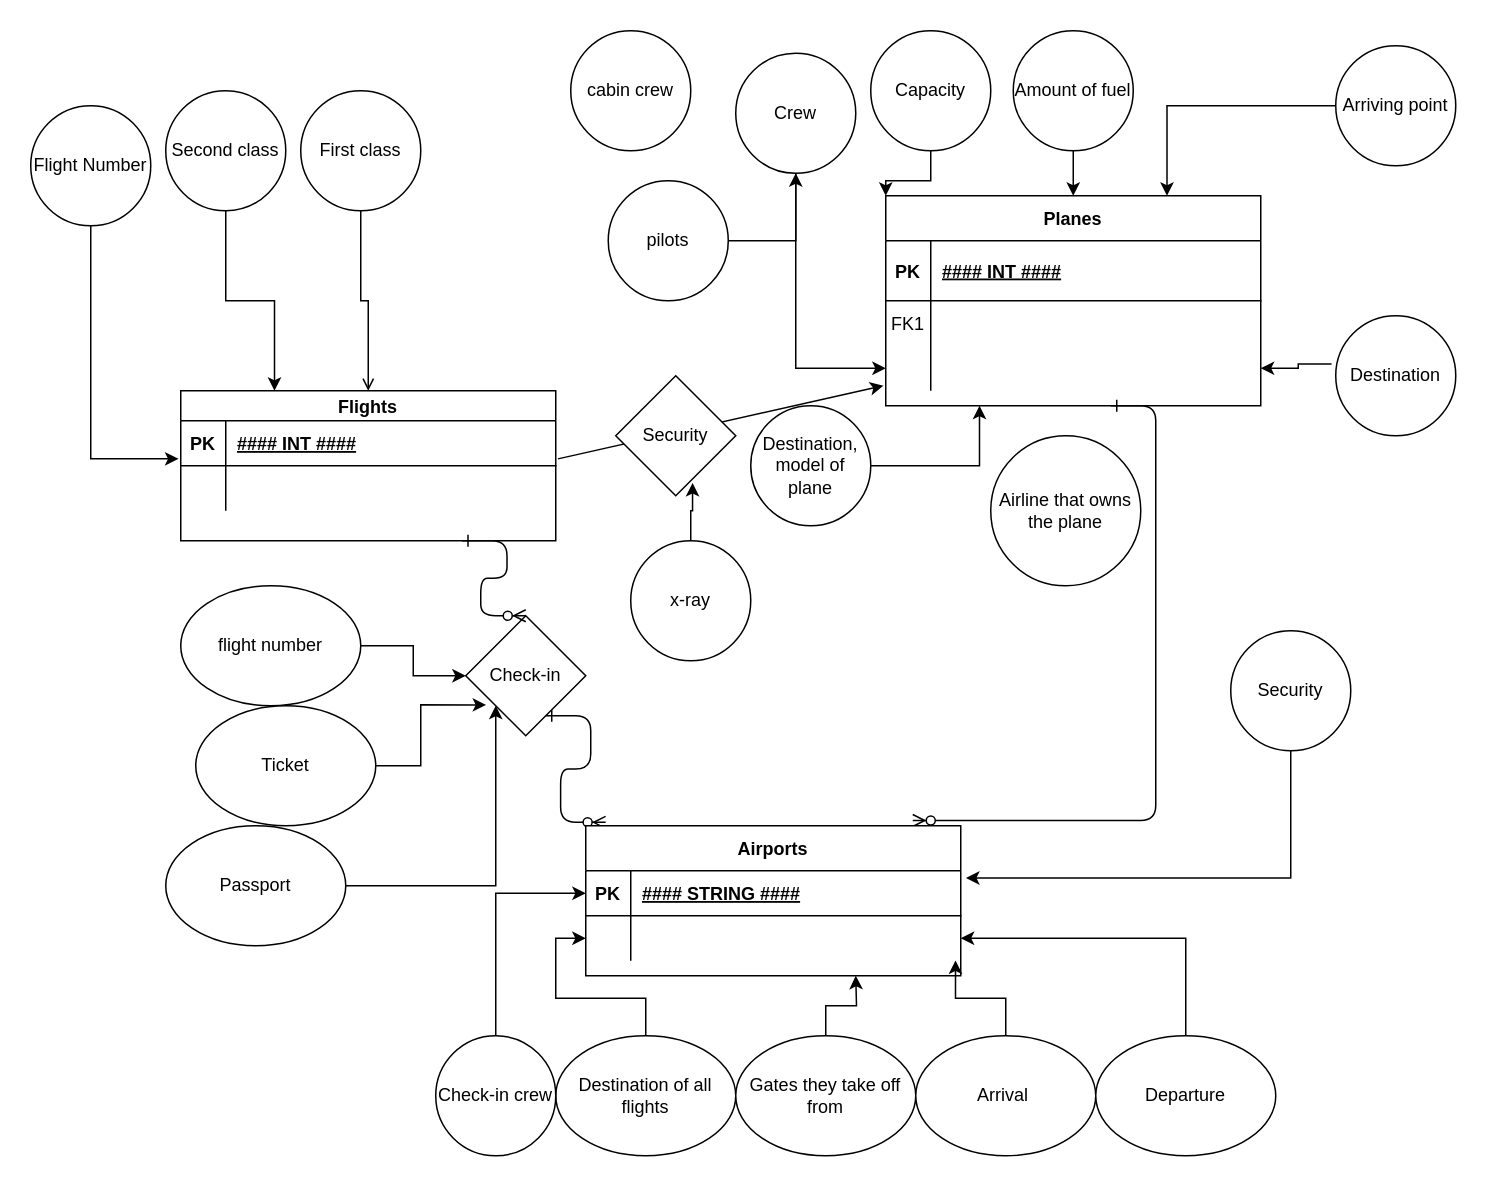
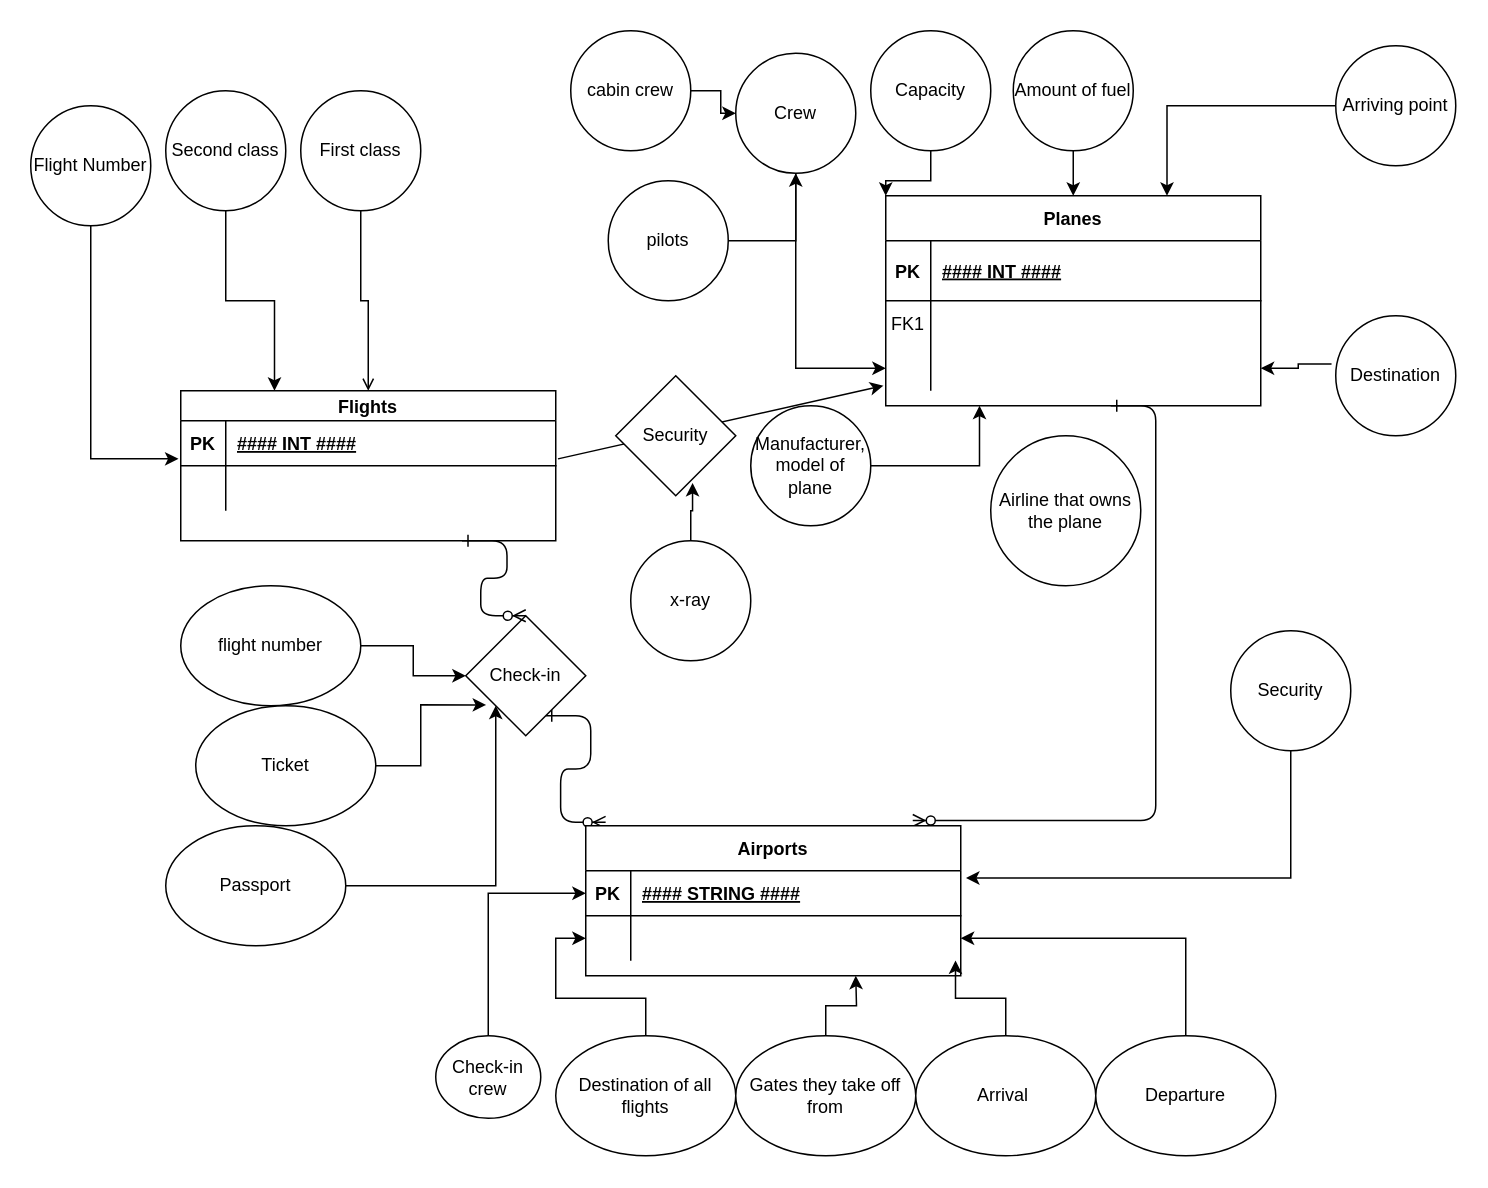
+ <mxCell id="48" style="edgeStyle=orthogonalEdgeStyle;rounded=0;orthogonalLoop=1;jettySize=auto;html=1;" edge="1" parent="1" source="49" target="45"><mxGeometry relative="1" as="geometry" /></mxCell>
- <mxCell id="57" value="Destination,&lt;br&gt;model of plane" style="ellipse;whiteSpace=wrap;html=1;aspect=fixed;" vertex="1" parent="1"><mxGeometry x="500" y="270" width="80" height="80" as="geometry" /></mxCell>
+ <mxCell id="57" value="Manufacturer,&lt;br&gt;model of plane" style="ellipse;whiteSpace=wrap;html=1;aspect=fixed;" vertex="1" parent="1"><mxGeometry x="500" y="270" width="80" height="80" as="geometry" /></mxCell>
- <mxCell id="60" value="Check-in crew" style="ellipse;whiteSpace=wrap;html=1;aspect=fixed;" vertex="1" parent="1"><mxGeometry x="290" y="690" width="80" height="80" as="geometry" /></mxCell>
+ <mxCell id="60" value="Check-in crew" style="ellipse;whiteSpace=wrap;html=1;aspect=fixed;" vertex="1" parent="1"><mxGeometry x="290" y="690" width="70" height="55" as="geometry" /></mxCell>
